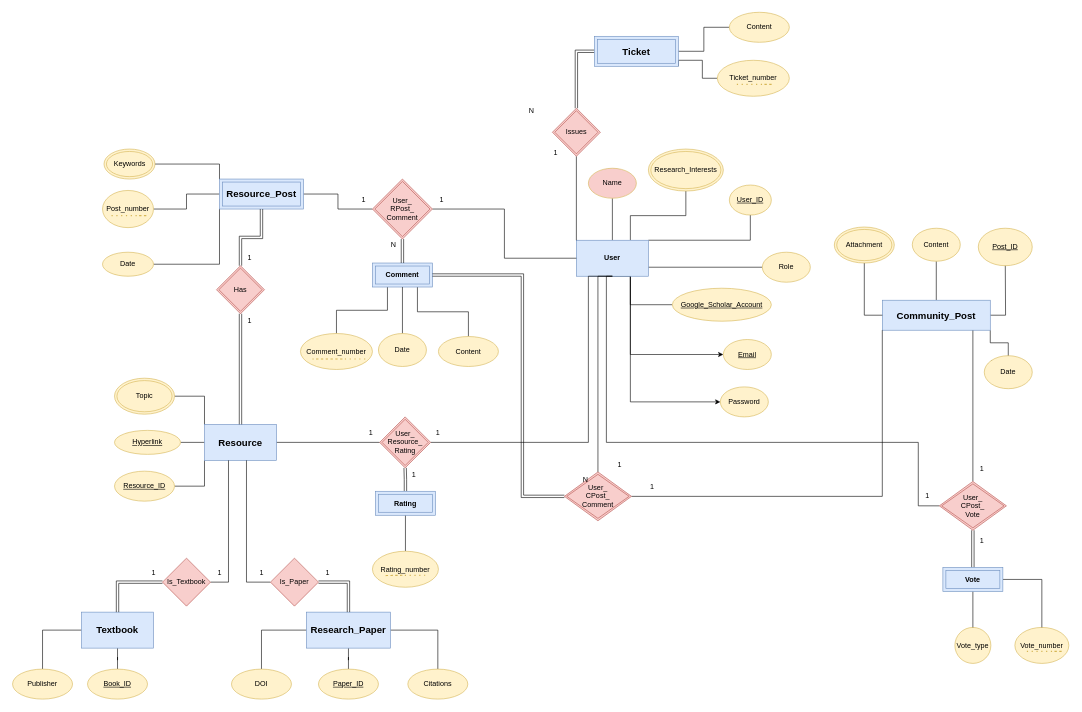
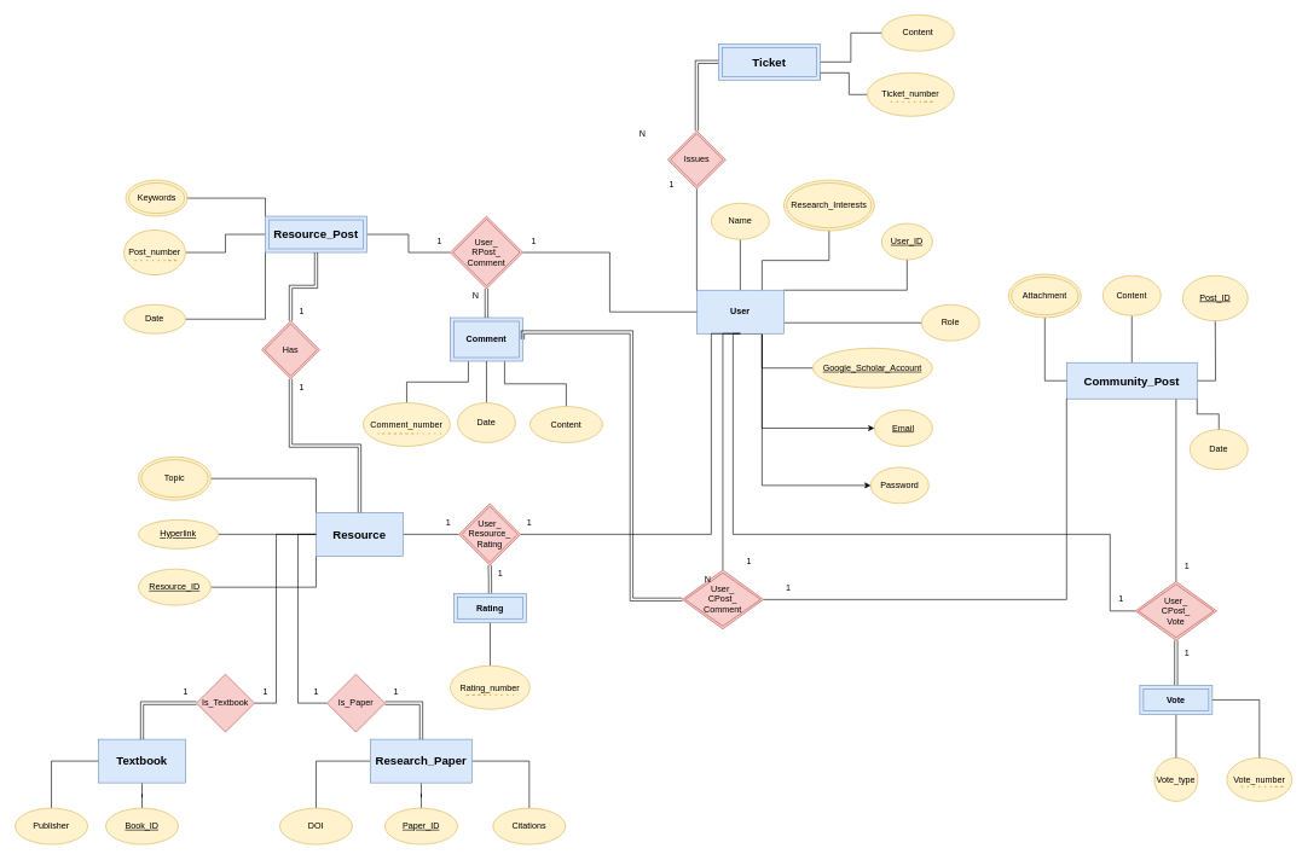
- <mxCell id="38" value="Name" style="ellipse;whiteSpace=wrap;html=1;rounded=0;fillColor=#f8cecc;strokeColor=#d6b656;" parent="1" vertex="1"><mxGeometry x="980" y="280" width="80" height="50" as="geometry" /></mxCell>
+ <mxCell id="38" value="Name" style="ellipse;whiteSpace=wrap;html=1;rounded=0;fillColor=#fff2cc;strokeColor=#d6b656;" parent="1" vertex="1"><mxGeometry x="980" y="280" width="80" height="50" as="geometry" /></mxCell>
- <mxCell id="63" value="Comment" style="shape=ext;margin=3;double=1;whiteSpace=wrap;html=1;align=center;rounded=0;fillColor=#dae8fc;strokeColor=#6c8ebf;fontStyle=1" parent="1" vertex="1"><mxGeometry x="620" y="438" width="100" height="40" as="geometry" /></mxCell>
+ <mxCell id="63" value="Comment" style="shape=ext;margin=3;double=1;whiteSpace=wrap;html=1;align=center;rounded=0;fillColor=#dae8fc;strokeColor=#6c8ebf;fontStyle=1" parent="1" vertex="1"><mxGeometry x="620" y="438" width="100" height="60" as="geometry" /></mxCell>
- <mxCell id="24" value="&lt;span style=&quot;border-color: var(--border-color); color: rgb(0, 0, 0); font-family: Arial; font-size: 16px; font-style: normal; font-variant-ligatures: normal; font-variant-caps: normal; letter-spacing: normal; orphans: 2; text-align: center; text-indent: 0px; text-transform: none; widows: 2; word-spacing: 0px; -webkit-text-stroke-width: 0px; text-decoration-thickness: initial; text-decoration-style: initial; text-decoration-color: initial;&quot;&gt;Resource&lt;/span&gt;" style="rounded=0;whiteSpace=wrap;html=1;fillColor=#dae8fc;strokeColor=#6c8ebf;fontStyle=1;labelBackgroundColor=none;" parent="1" vertex="1"><mxGeometry x="340" y="707" width="120" height="60" as="geometry" /></mxCell>
+ <mxCell id="24" value="&lt;span style=&quot;border-color: var(--border-color); color: rgb(0, 0, 0); font-family: Arial; font-size: 16px; font-style: normal; font-variant-ligatures: normal; font-variant-caps: normal; letter-spacing: normal; orphans: 2; text-align: center; text-indent: 0px; text-transform: none; widows: 2; word-spacing: 0px; -webkit-text-stroke-width: 0px; text-decoration-thickness: initial; text-decoration-style: initial; text-decoration-color: initial;&quot;&gt;Resource&lt;/span&gt;" style="rounded=0;whiteSpace=wrap;html=1;fillColor=#dae8fc;strokeColor=#6c8ebf;fontStyle=1;labelBackgroundColor=none;" parent="1" vertex="1"><mxGeometry x="435" y="707" width="120" height="60" as="geometry" /></mxCell>
